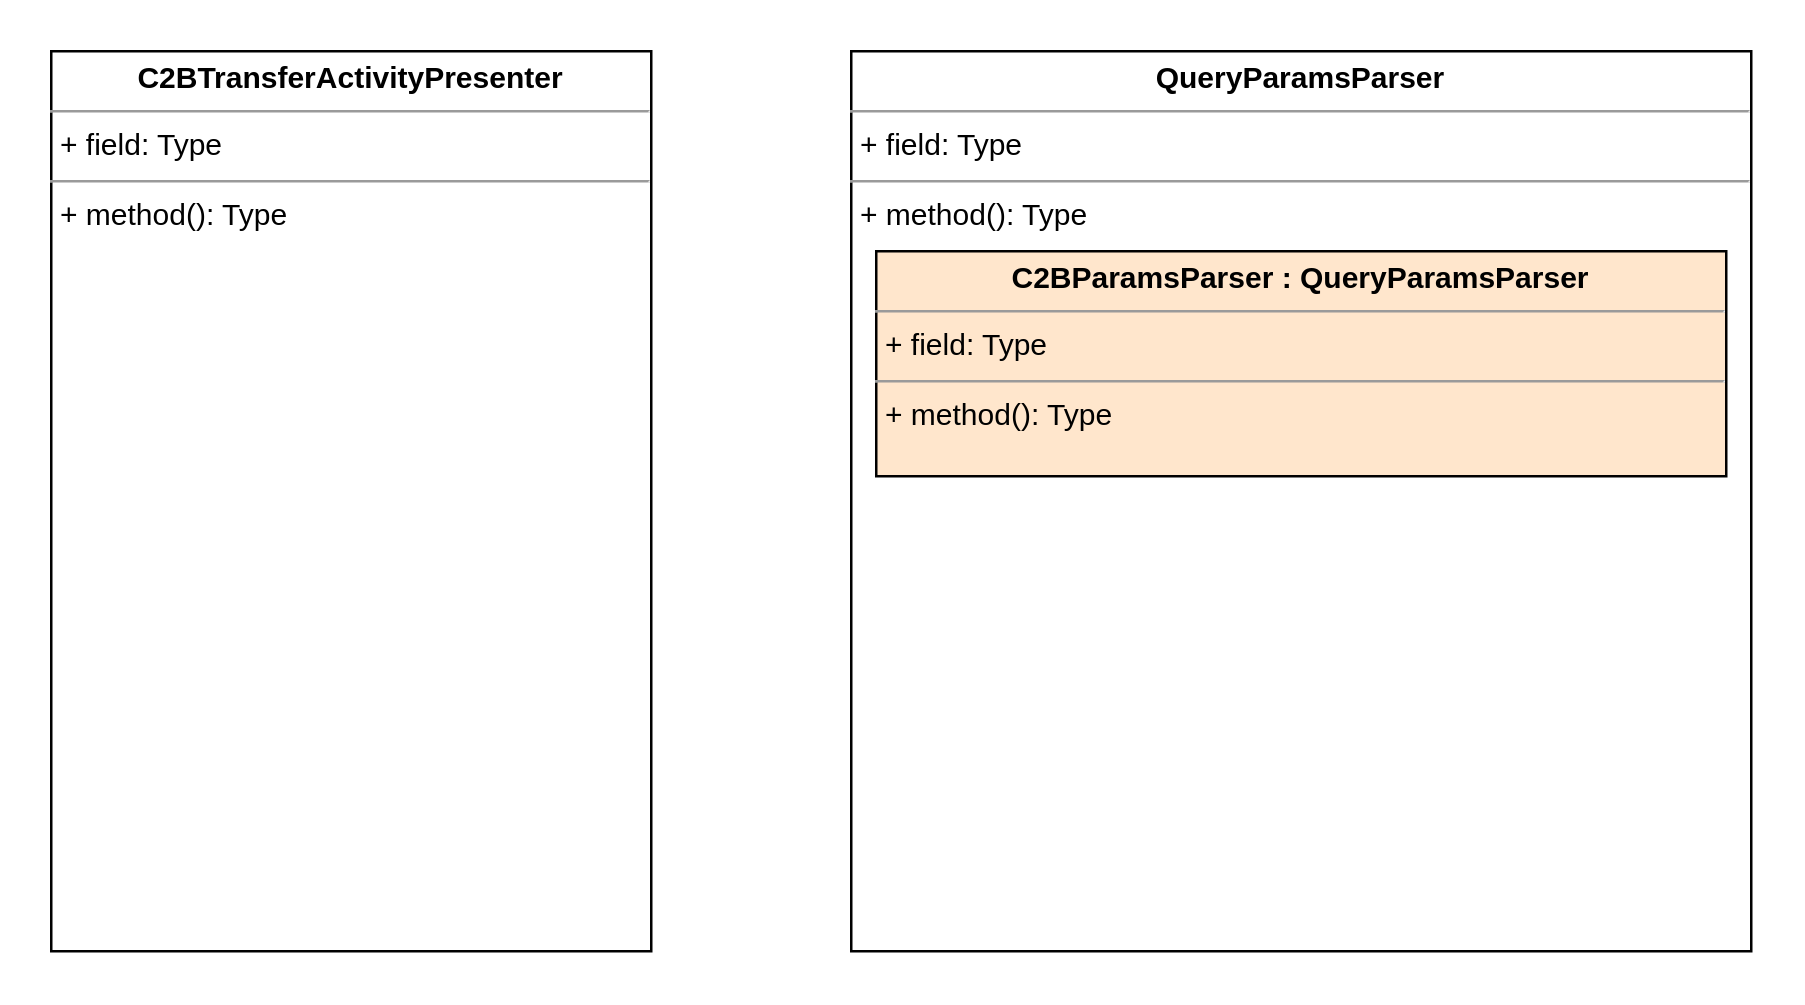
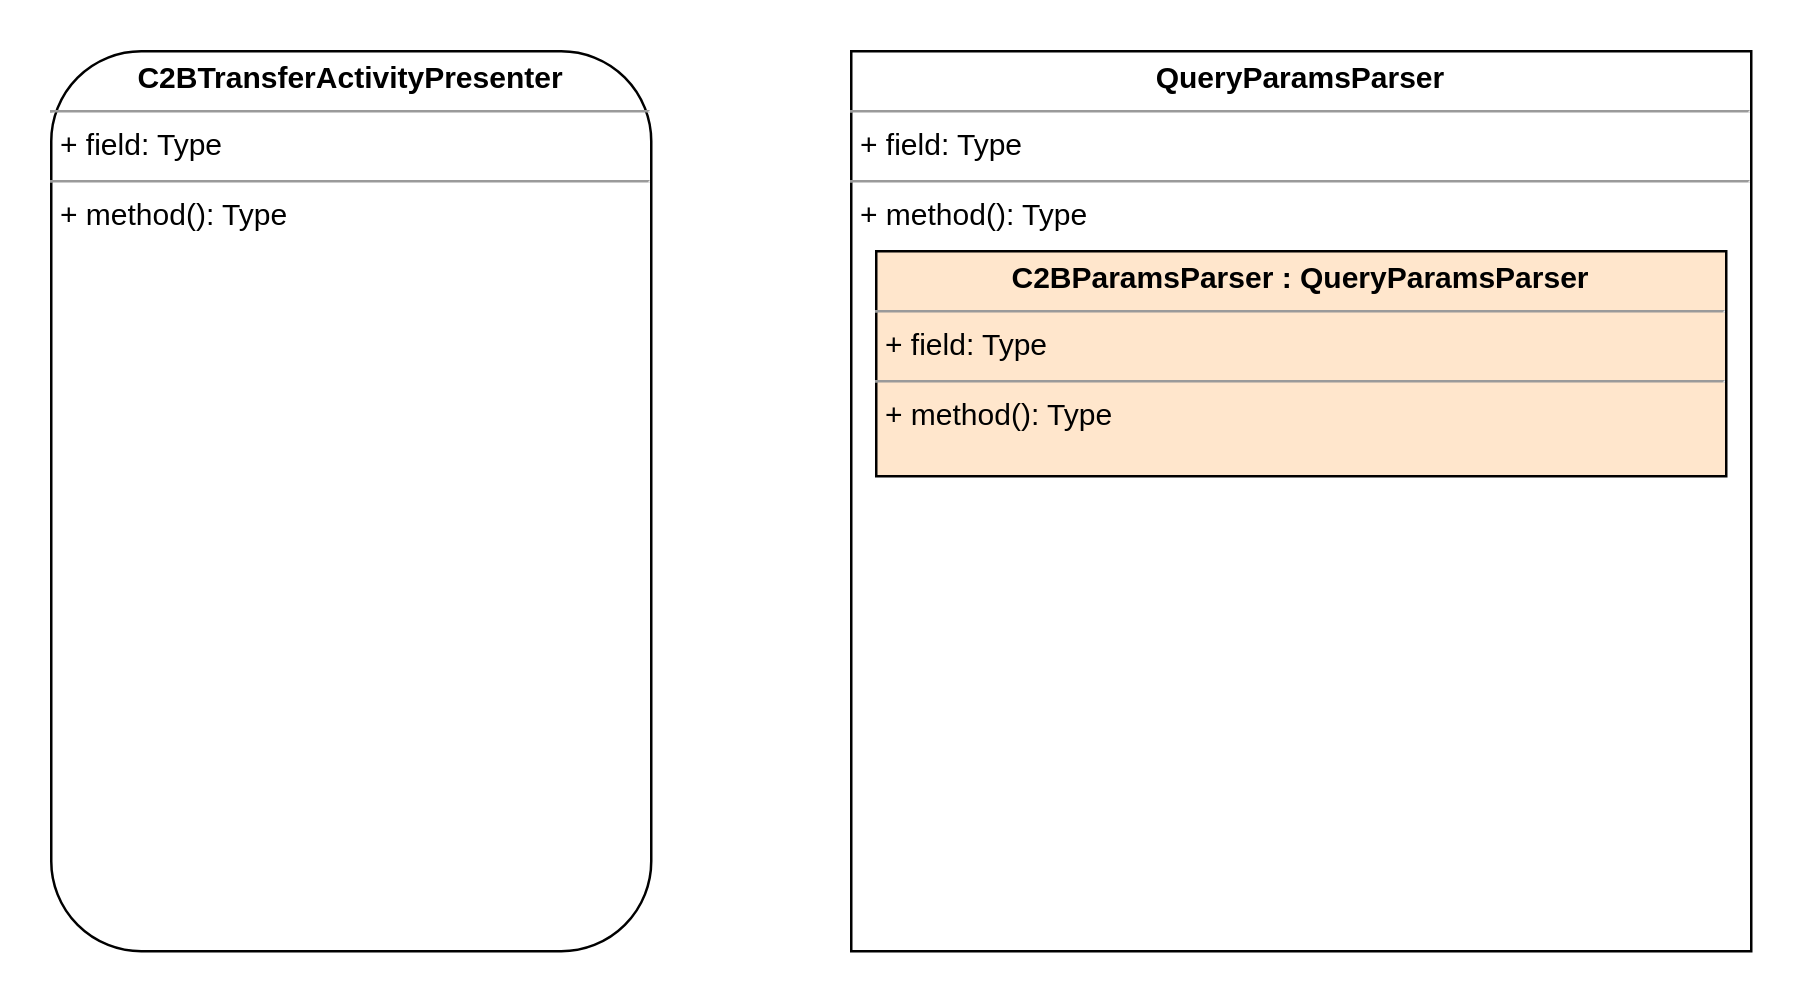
- <mxCell id="2" value="&lt;p style=&quot;margin: 0px ; margin-top: 4px ; text-align: center&quot;&gt;&lt;b&gt;C2BTransferActivityPresenter&lt;/b&gt;&lt;/p&gt;&lt;hr size=&quot;1&quot;&gt;&lt;p style=&quot;margin: 0px ; margin-left: 4px&quot;&gt;+ field: Type&lt;/p&gt;&lt;hr size=&quot;1&quot;&gt;&lt;p style=&quot;margin: 0px ; margin-left: 4px&quot;&gt;+ method(): Type&lt;/p&gt;" style="verticalAlign=top;align=left;overflow=fill;fontSize=12;fontFamily=Helvetica;html=1;" parent="1" vertex="1"><mxGeometry x="20" y="20" width="240" height="360" as="geometry" /></mxCell>
+ <mxCell id="2" value="&lt;p style=&quot;margin: 0px ; margin-top: 4px ; text-align: center&quot;&gt;&lt;b&gt;C2BTransferActivityPresenter&lt;/b&gt;&lt;/p&gt;&lt;hr size=&quot;1&quot;&gt;&lt;p style=&quot;margin: 0px ; margin-left: 4px&quot;&gt;+ field: Type&lt;/p&gt;&lt;hr size=&quot;1&quot;&gt;&lt;p style=&quot;margin: 0px ; margin-left: 4px&quot;&gt;+ method(): Type&lt;/p&gt;" style="verticalAlign=top;align=left;overflow=fill;fontSize=12;fontFamily=Helvetica;html=1;rounded=1;" parent="1" vertex="1"><mxGeometry x="20" y="20" width="240" height="360" as="geometry" /></mxCell>
